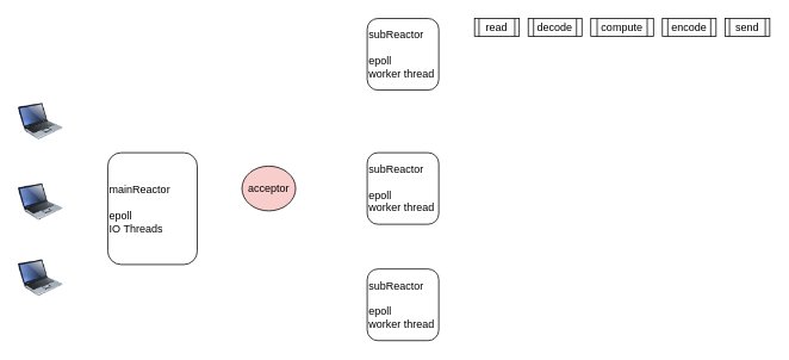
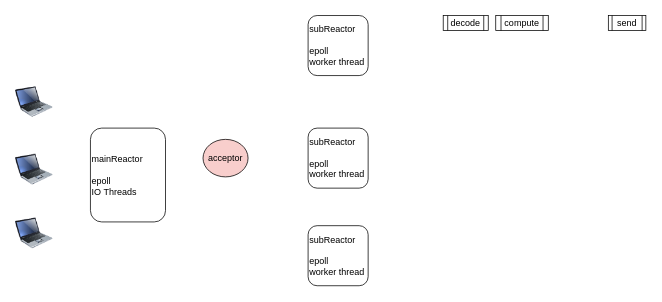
- <mxCell id="10" value="read" style="shape=process;whiteSpace=wrap;html=1;backgroundOutline=1;" vertex="1" parent="1"><mxGeometry x="530" y="20" width="50" height="20" as="geometry" /></mxCell>
- <mxCell id="13" value="encode" style="shape=process;whiteSpace=wrap;html=1;backgroundOutline=1;" vertex="1" parent="1"><mxGeometry x="740" y="20" width="60" height="20" as="geometry" /></mxCell>
